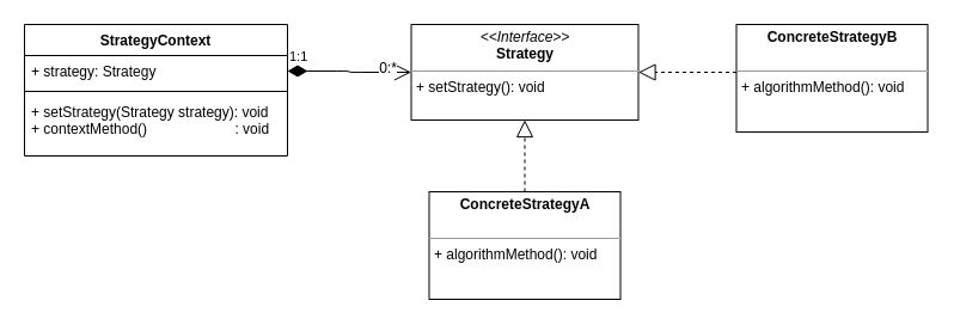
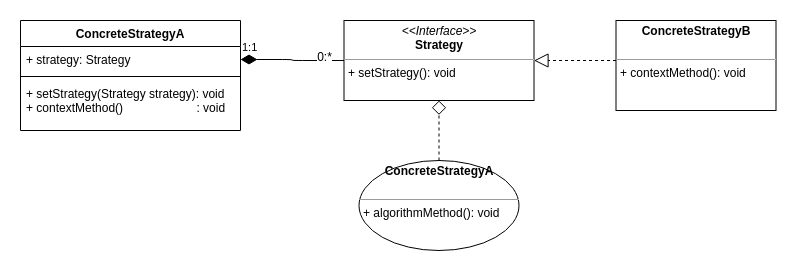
- <mxCell id="7" value="StrategyContext" style="swimlane;fontStyle=1;align=center;verticalAlign=top;childLayout=stackLayout;horizontal=1;startSize=26;horizontalStack=0;resizeParent=1;resizeParentMax=0;resizeLast=0;collapsible=1;marginBottom=0;" vertex="1" parent="1"><mxGeometry x="20" y="20" width="220" height="110" as="geometry" /></mxCell>
+ <mxCell id="7" value="ConcreteStrategyA" style="swimlane;fontStyle=1;align=center;verticalAlign=top;childLayout=stackLayout;horizontal=1;startSize=26;horizontalStack=0;resizeParent=1;resizeParentMax=0;resizeLast=0;collapsible=1;marginBottom=0;" vertex="1" parent="1"><mxGeometry x="20" y="20" width="220" height="110" as="geometry" /></mxCell>
- <mxCell id="5" value="&lt;p style=&quot;margin: 0px ; margin-top: 4px ; text-align: center&quot;&gt;&lt;b&gt;ConcreteStrategyB&lt;/b&gt;&lt;/p&gt;&lt;p style=&quot;margin: 0px ; margin-left: 4px&quot;&gt;&lt;br&gt;&lt;/p&gt;&lt;hr size=&quot;1&quot;&gt;&lt;p style=&quot;margin: 0px ; margin-left: 4px&quot;&gt;+ algorithmMethod(): void&lt;/p&gt;" style="verticalAlign=top;align=left;overflow=fill;fontSize=12;fontFamily=Helvetica;html=1;" vertex="1" parent="1"><mxGeometry x="615.5" y="20" width="160" height="90" as="geometry" /></mxCell>
+ <mxCell id="5" value="&lt;p style=&quot;margin: 0px ; margin-top: 4px ; text-align: center&quot;&gt;&lt;b&gt;ConcreteStrategyB&lt;/b&gt;&lt;/p&gt;&lt;p style=&quot;margin: 0px ; margin-left: 4px&quot;&gt;&lt;br&gt;&lt;/p&gt;&lt;hr size=&quot;1&quot;&gt;&lt;p style=&quot;margin: 0px ; margin-left: 4px&quot;&gt;+ contextMethod(): void&lt;/p&gt;" style="verticalAlign=top;align=left;overflow=fill;fontSize=12;fontFamily=Helvetica;html=1;" vertex="1" parent="1"><mxGeometry x="615.5" y="20" width="160" height="90" as="geometry" /></mxCell>
- <mxCell id="11" value="1:1" style="endArrow=open;html=1;endSize=12;startArrow=diamondThin;startSize=14;startFill=1;edgeStyle=orthogonalEdgeStyle;align=left;verticalAlign=bottom;exitX=1;exitY=0.5;exitDx=0;exitDy=0;" edge="1" parent="1" source="8" target="2"><mxGeometry x="-1" y="3" relative="1" as="geometry"><mxPoint x="280" y="10" as="sourcePoint" /><mxPoint x="180" y="270" as="targetPoint" /><Array as="points"><mxPoint x="292" y="59" /><mxPoint x="292" y="60" /></Array></mxGeometry></mxCell>
+ <mxCell id="11" value="1:1" style="endArrow=none;html=1;endSize=12;startArrow=diamondThin;startSize=14;startFill=1;edgeStyle=orthogonalEdgeStyle;align=left;verticalAlign=bottom;exitX=1;exitY=0.5;exitDx=0;exitDy=0;" edge="1" parent="1" source="8" target="2"><mxGeometry x="-1" y="3" relative="1" as="geometry"><mxPoint x="280" y="10" as="sourcePoint" /><mxPoint x="180" y="270" as="targetPoint" /><Array as="points"><mxPoint x="292" y="59" /><mxPoint x="292" y="60" /></Array></mxGeometry></mxCell>
- <mxCell id="4" value="" style="endArrow=block;dashed=1;endFill=0;endSize=12;html=1;entryX=0.5;entryY=1;entryDx=0;entryDy=0;" edge="1" parent="1" source="3" target="2"><mxGeometry width="160" relative="1" as="geometry"><mxPoint x="455.5" y="200" as="sourcePoint" /><mxPoint x="615.5" y="200" as="targetPoint" /></mxGeometry></mxCell>
+ <mxCell id="4" value="" style="endArrow=diamond;dashed=1;endFill=0;endSize=12;html=1;entryX=0.5;entryY=1;entryDx=0;entryDy=0;" edge="1" parent="1" source="3" target="2"><mxGeometry width="160" relative="1" as="geometry"><mxPoint x="455.5" y="200" as="sourcePoint" /><mxPoint x="615.5" y="200" as="targetPoint" /></mxGeometry></mxCell>
- <mxCell id="3" value="&lt;p style=&quot;margin: 0px ; margin-top: 4px ; text-align: center&quot;&gt;&lt;b&gt;ConcreteStrategyA&lt;/b&gt;&lt;/p&gt;&lt;p style=&quot;margin: 0px ; margin-left: 4px&quot;&gt;&lt;br&gt;&lt;/p&gt;&lt;hr size=&quot;1&quot;&gt;&lt;p style=&quot;margin: 0px ; margin-left: 4px&quot;&gt;+ algorithmMethod(): void&lt;/p&gt;" style="verticalAlign=top;align=left;overflow=fill;fontSize=12;fontFamily=Helvetica;html=1;" vertex="1" parent="1"><mxGeometry x="358.5" y="160" width="160" height="90" as="geometry" /></mxCell>
+ <mxCell id="3" value="&lt;p style=&quot;margin: 0px ; margin-top: 4px ; text-align: center&quot;&gt;&lt;b&gt;ConcreteStrategyA&lt;/b&gt;&lt;/p&gt;&lt;p style=&quot;margin: 0px ; margin-left: 4px&quot;&gt;&lt;br&gt;&lt;/p&gt;&lt;hr size=&quot;1&quot;&gt;&lt;p style=&quot;margin: 0px ; margin-left: 4px&quot;&gt;+ algorithmMethod(): void&lt;/p&gt;" style="ellipse;verticalAlign=top;align=left;overflow=fill;fontSize=12;fontFamily=Helvetica;html=1;" vertex="1" parent="1"><mxGeometry x="358.5" y="160" width="160" height="90" as="geometry" /></mxCell>
